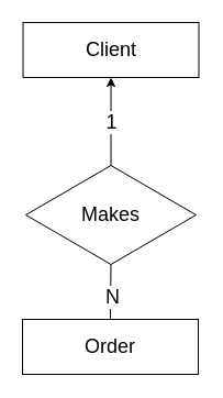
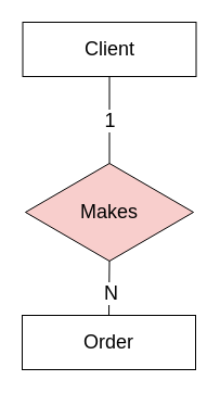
- <mxCell id="5" value="" style="endArrow=classic;html=1;rounded=0;entryX=0.5;entryY=1;entryDx=0;entryDy=0;" edge="1" parent="1" source="3" target="2"><mxGeometry width="50" height="50" relative="1" as="geometry"><mxPoint x="45" y="330" as="sourcePoint" /><mxPoint x="95" y="280" as="targetPoint" /></mxGeometry></mxCell>
+ <mxCell id="5" value="" style="endArrow=none;html=1;rounded=0;entryX=0.5;entryY=1;entryDx=0;entryDy=0;" edge="1" parent="1" source="3" target="2"><mxGeometry width="50" height="50" relative="1" as="geometry"><mxPoint x="45" y="330" as="sourcePoint" /><mxPoint x="95" y="280" as="targetPoint" /></mxGeometry></mxCell>
- <mxCell id="3" value="&lt;font style=&quot;font-size: 18px;&quot;&gt;Makes&lt;/font&gt;" style="rhombus;whiteSpace=wrap;html=1;" vertex="1" parent="1"><mxGeometry x="23" y="150" width="155" height="90" as="geometry" /></mxCell>
+ <mxCell id="3" value="&lt;font style=&quot;font-size: 18px;&quot;&gt;Makes&lt;/font&gt;" style="rhombus;whiteSpace=wrap;html=1;fillColor=#f8cecc;" vertex="1" parent="1"><mxGeometry x="23" y="150" width="155" height="90" as="geometry" /></mxCell>
